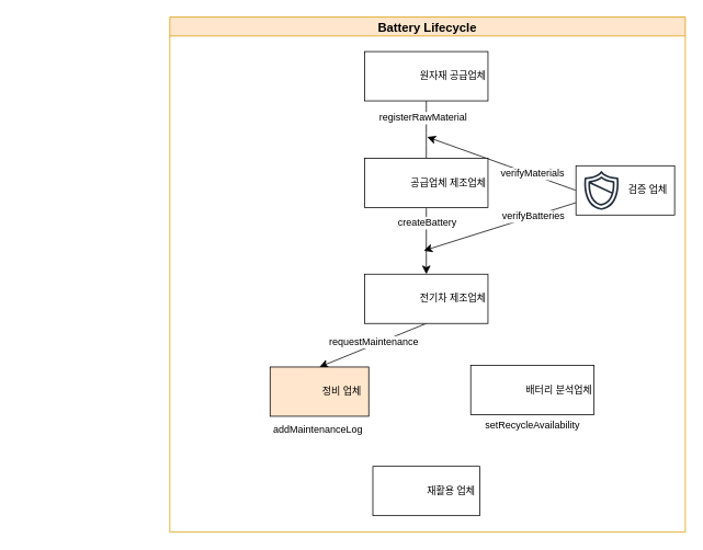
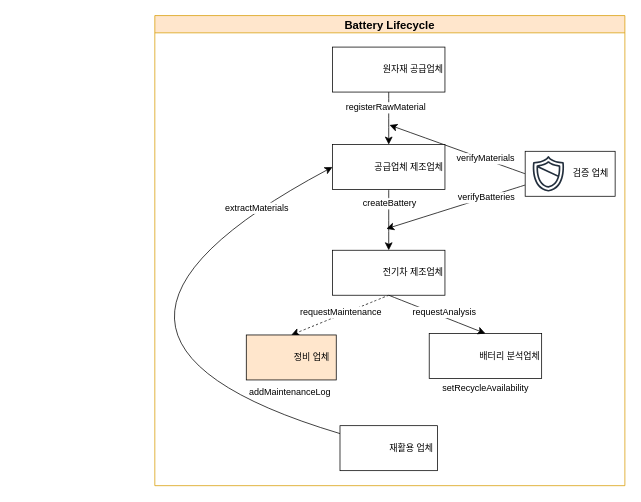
- <mxCell id="2" style="edgeStyle=none;curved=1;rounded=0;orthogonalLoop=1;jettySize=auto;html=1;entryX=0.5;entryY=0;entryDx=0;entryDy=0;fontSize=12;startSize=8;endSize=8;endArrow=none;" parent="1" source="4" target="12" edge="1"><mxGeometry relative="1" as="geometry" /></mxCell>
+ <mxCell id="2" style="edgeStyle=none;curved=1;rounded=0;orthogonalLoop=1;jettySize=auto;html=1;entryX=0.5;entryY=0;entryDx=0;entryDy=0;fontSize=12;startSize=8;endSize=8;" parent="1" source="4" target="12" edge="1"><mxGeometry relative="1" as="geometry" /></mxCell>
+ <mxCell id="18" style="edgeStyle=none;curved=1;rounded=0;orthogonalLoop=1;jettySize=auto;html=1;entryX=0;entryY=0.5;entryDx=0;entryDy=0;fontSize=12;startSize=8;endSize=8;" parent="1" source="20" target="12" edge="1"><mxGeometry relative="1" as="geometry"><Array as="points"><mxPoint x="20" y="448" /></Array></mxGeometry></mxCell>
+ <mxCell id="19" value="extractMaterials" style="edgeLabel;html=1;align=center;verticalAlign=middle;resizable=0;points=[];fontSize=12;" parent="18" vertex="1" connectable="0"><mxGeometry x="0.607" y="-16" relative="1" as="geometry"><mxPoint x="52" y="-46" as="offset" /></mxGeometry></mxCell>
+ <mxCell id="28" style="edgeStyle=none;curved=1;rounded=0;orthogonalLoop=1;jettySize=auto;html=1;exitX=0.5;exitY=1;exitDx=0;exitDy=0;fontSize=12;startSize=8;endSize=8;entryX=0.5;entryY=0;entryDx=0;entryDy=0;" parent="1" source="15" target="17" edge="1"><mxGeometry relative="1" as="geometry"><mxPoint x="652" y="439" as="targetPoint" /></mxGeometry></mxCell>
+ <mxCell id="29" value="&lt;font style=&quot;font-size: 12px;&quot;&gt;requestAnalysis&lt;/font&gt;" style="edgeLabel;html=1;align=center;verticalAlign=middle;resizable=0;points=[];" vertex="1" connectable="0" parent="28"><mxGeometry x="-0.231" y="1" relative="1" as="geometry"><mxPoint x="24" y="4" as="offset" /></mxGeometry></mxCell>
- <mxCell id="13" style="edgeStyle=none;curved=1;rounded=0;orthogonalLoop=1;jettySize=auto;html=1;exitX=0.5;exitY=1;exitDx=0;exitDy=0;entryX=0.5;entryY=0;entryDx=0;entryDy=0;fontSize=12;startSize=8;endSize=8;" parent="1" source="15" target="16" edge="1"><mxGeometry relative="1" as="geometry" /></mxCell>
+ <mxCell id="13" style="edgeStyle=none;curved=1;rounded=0;orthogonalLoop=1;jettySize=auto;html=1;exitX=0.5;exitY=1;exitDx=0;exitDy=0;entryX=0.5;entryY=0;entryDx=0;entryDy=0;fontSize=12;startSize=8;endSize=8;dashed=1;" parent="1" source="15" target="16" edge="1"><mxGeometry relative="1" as="geometry" /></mxCell>
